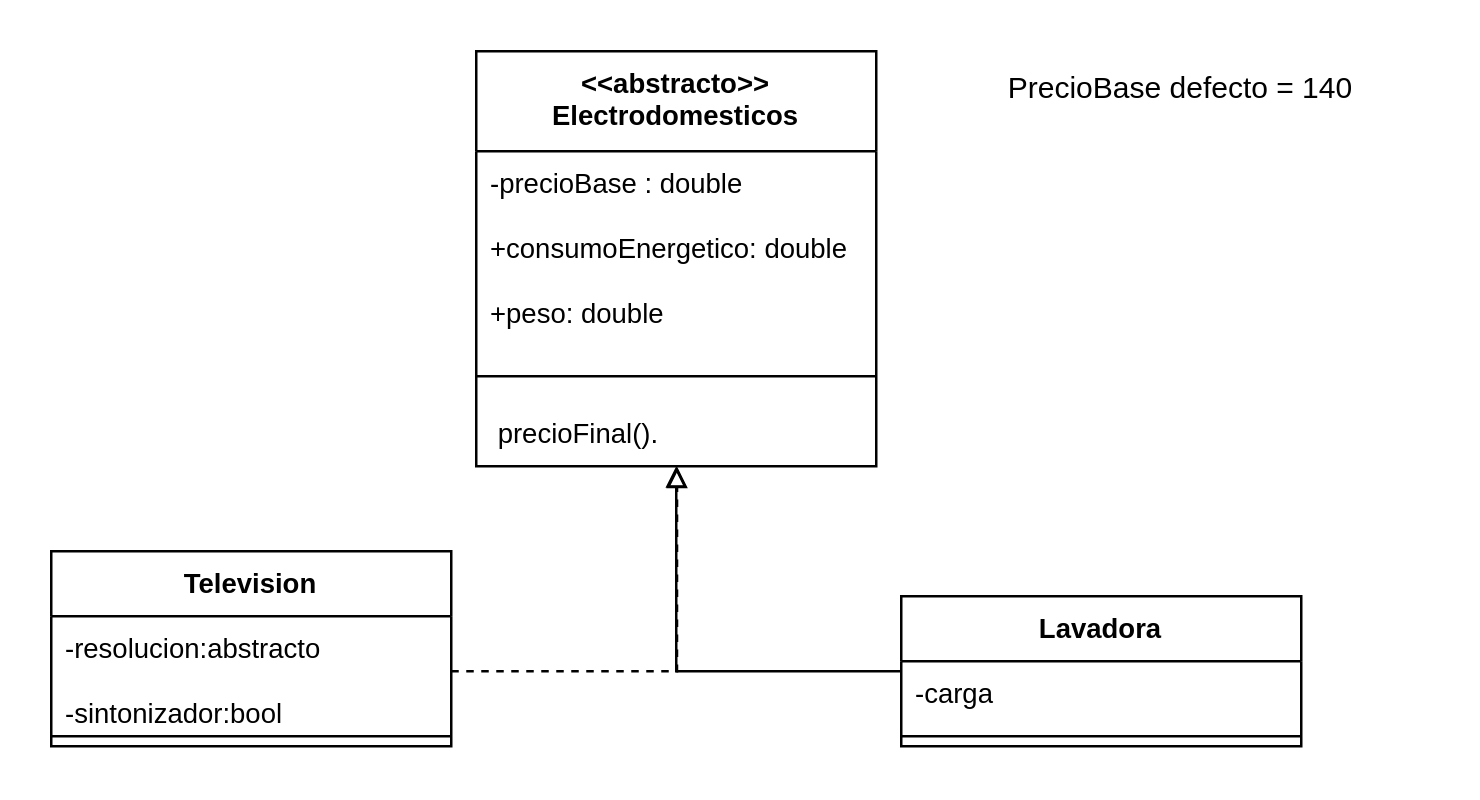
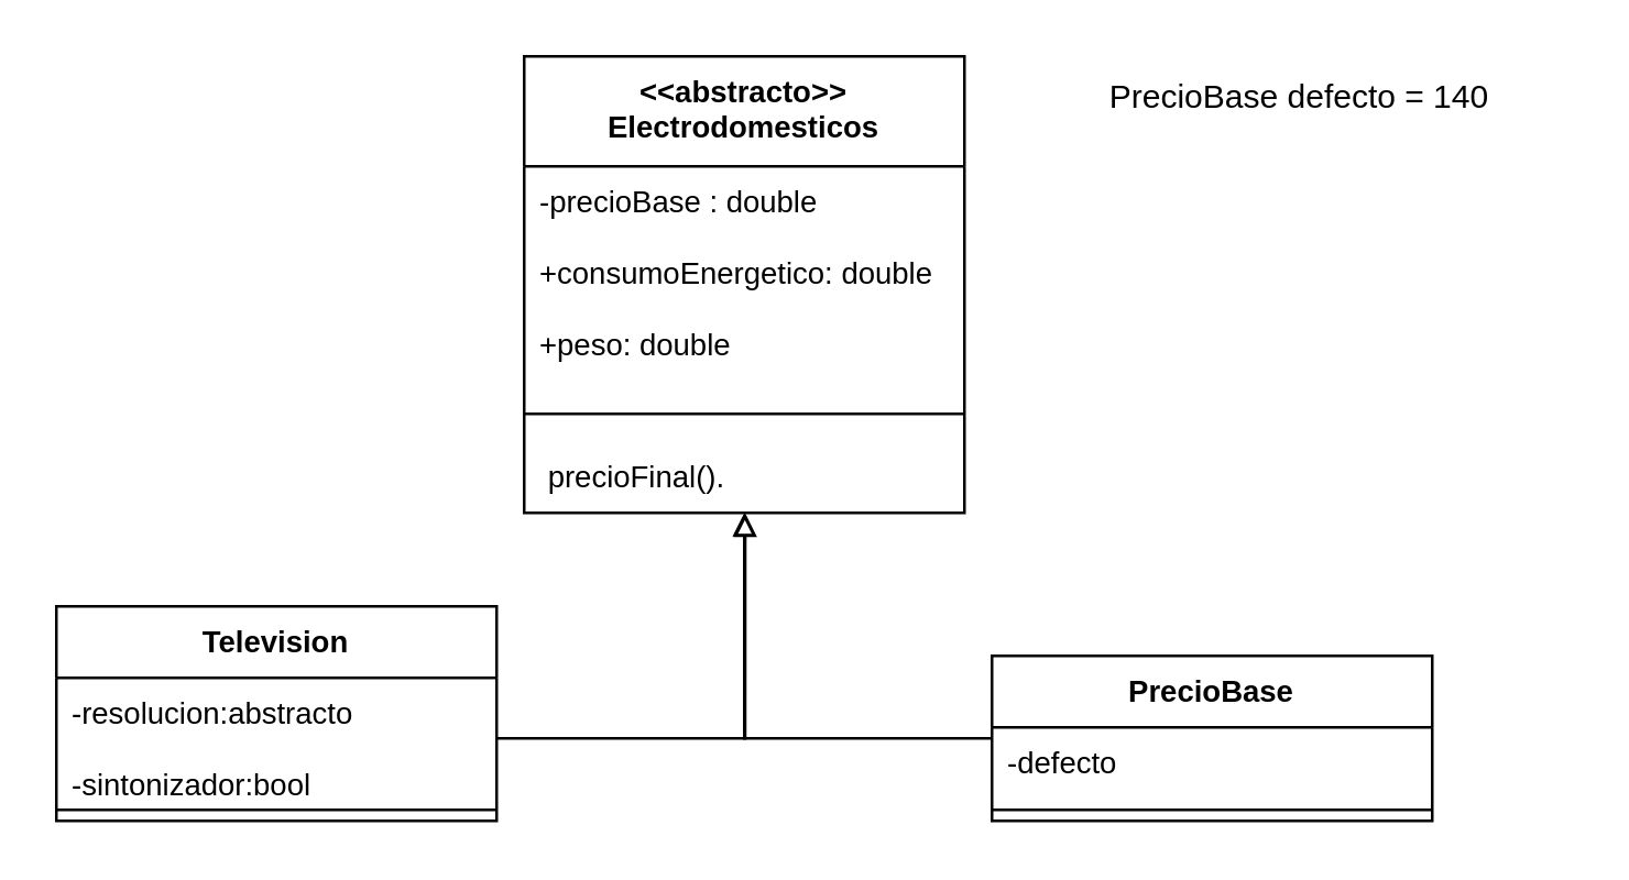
- <mxCell id="4" value="Lavadora" style="swimlane;fontStyle=1;align=center;verticalAlign=top;childLayout=stackLayout;horizontal=1;startSize=26;horizontalStack=0;resizeParent=1;resizeParentMax=0;resizeLast=0;collapsible=1;marginBottom=0;fontSize=11;" vertex="1" parent="1"><mxGeometry x="360" y="238" width="160" height="60" as="geometry" /></mxCell>
+ <mxCell id="4" value="PrecioBase" style="swimlane;fontStyle=1;align=center;verticalAlign=top;childLayout=stackLayout;horizontal=1;startSize=26;horizontalStack=0;resizeParent=1;resizeParentMax=0;resizeLast=0;collapsible=1;marginBottom=0;fontSize=11;" vertex="1" parent="1"><mxGeometry x="360" y="238" width="160" height="60" as="geometry" /></mxCell>
- <mxCell id="14" style="edgeStyle=orthogonalEdgeStyle;rounded=0;orthogonalLoop=1;jettySize=auto;html=1;entryX=0.502;entryY=1.006;entryDx=0;entryDy=0;entryPerimeter=0;fontSize=11;endArrow=block;endFill=0;dashed=1;" edge="1" parent="1" source="12" target="10"><mxGeometry relative="1" as="geometry" /></mxCell>
+ <mxCell id="14" style="edgeStyle=orthogonalEdgeStyle;rounded=0;orthogonalLoop=1;jettySize=auto;html=1;entryX=0.502;entryY=1.006;entryDx=0;entryDy=0;entryPerimeter=0;fontSize=11;endArrow=block;endFill=0;" edge="1" parent="1" source="12" target="10"><mxGeometry relative="1" as="geometry" /></mxCell>
- <mxCell id="5" value="-carga" style="text;strokeColor=none;fillColor=none;align=left;verticalAlign=top;spacingLeft=4;spacingRight=4;overflow=hidden;rotatable=0;points=[[0,0.5],[1,0.5]];portConstraint=eastwest;fontSize=11;" vertex="1" parent="4"><mxGeometry y="26" width="160" height="26" as="geometry" /></mxCell>
+ <mxCell id="5" value="-defecto" style="text;strokeColor=none;fillColor=none;align=left;verticalAlign=top;spacingLeft=4;spacingRight=4;overflow=hidden;rotatable=0;points=[[0,0.5],[1,0.5]];portConstraint=eastwest;fontSize=11;" vertex="1" parent="4"><mxGeometry y="26" width="160" height="26" as="geometry" /></mxCell>
